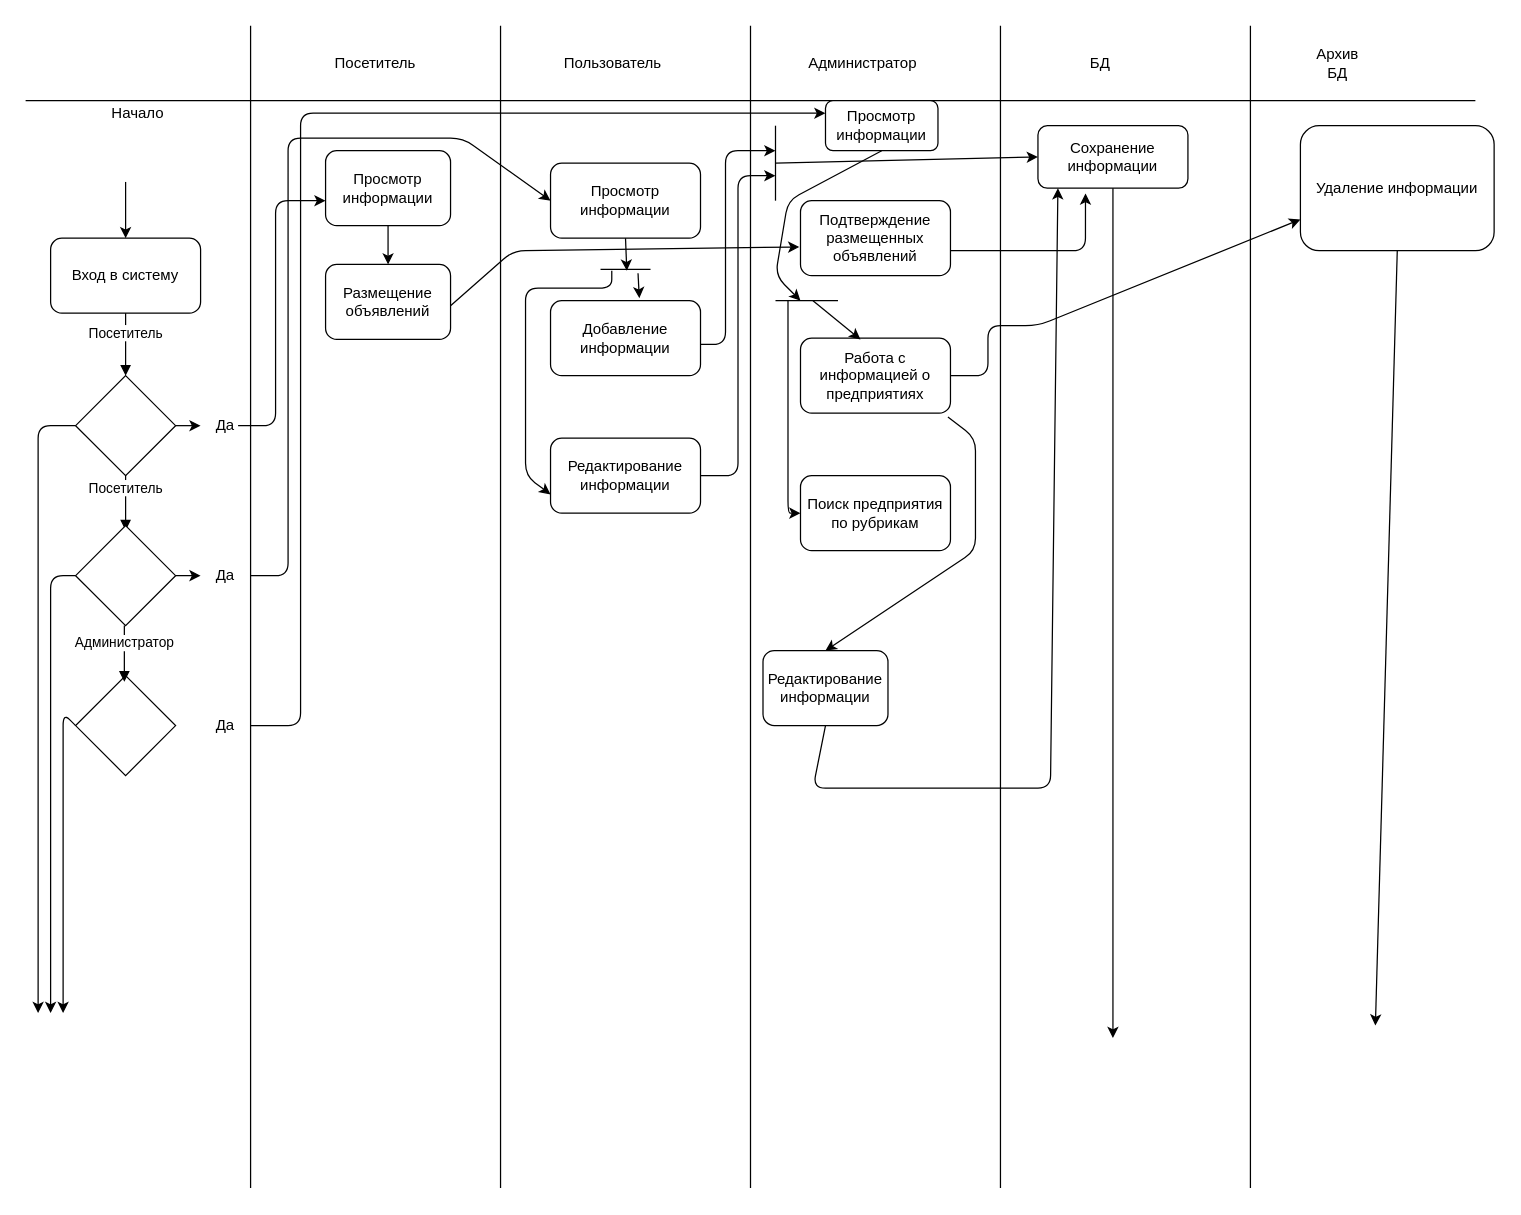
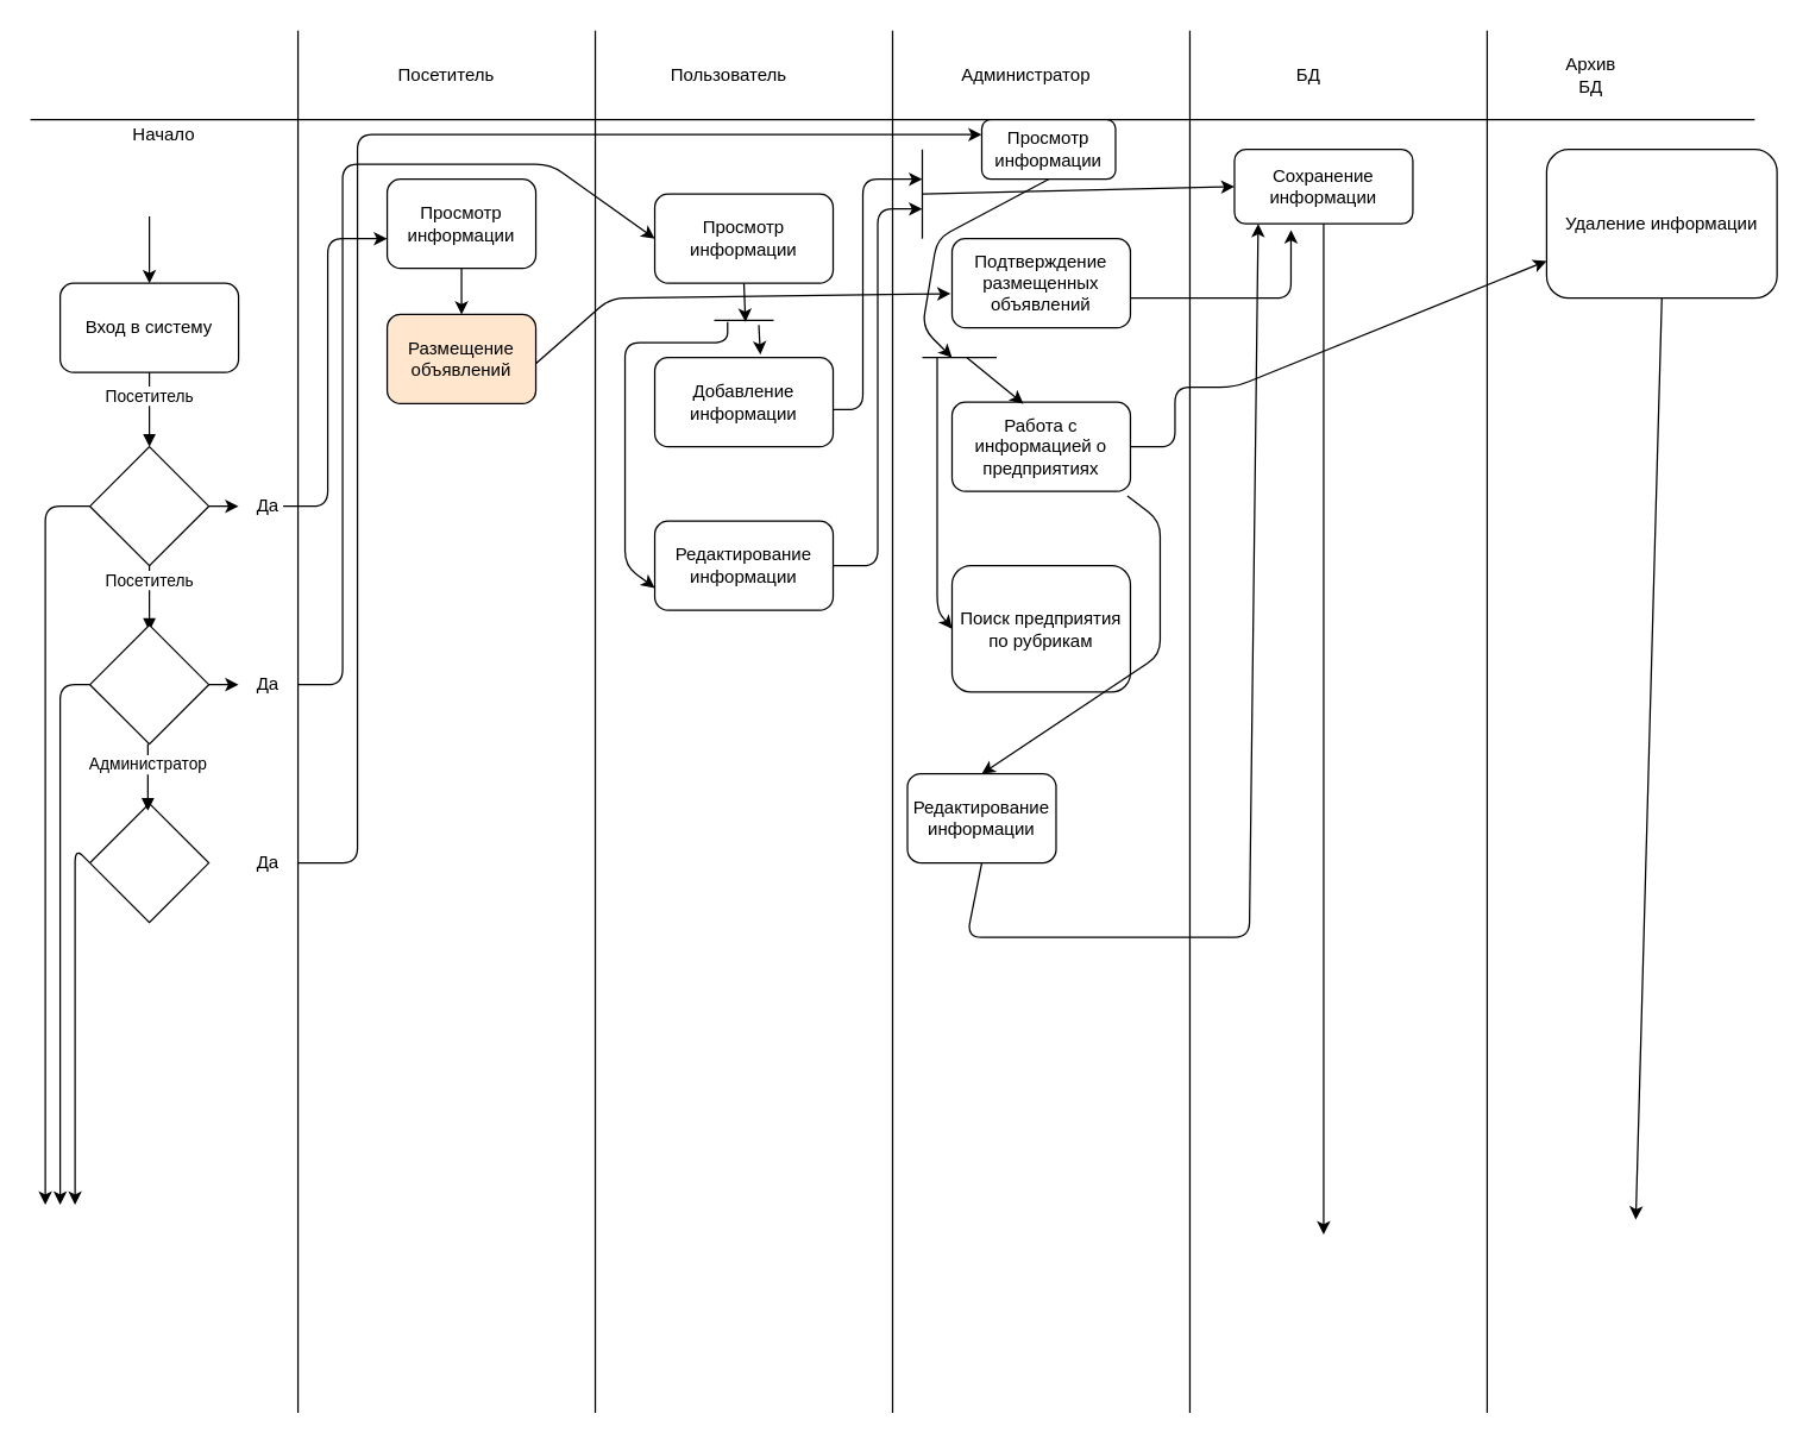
- <mxCell id="23" value="Размещение объявлений" style="rounded=1;whiteSpace=wrap;html=1;" vertex="1" parent="1"><mxGeometry x="260" y="211" width="100" height="60" as="geometry" /></mxCell>
+ <mxCell id="23" value="Размещение объявлений" style="rounded=1;whiteSpace=wrap;html=1;fillColor=#ffe6cc;" vertex="1" parent="1"><mxGeometry x="260" y="211" width="100" height="60" as="geometry" /></mxCell>
- <mxCell id="41" value="Поиск предприятия по рубрикам" style="rounded=1;whiteSpace=wrap;html=1;" vertex="1" parent="1"><mxGeometry x="640" y="380" width="120" height="60" as="geometry" /></mxCell>
+ <mxCell id="41" value="Поиск предприятия по рубрикам" style="rounded=1;whiteSpace=wrap;html=1;" vertex="1" parent="1"><mxGeometry x="640" y="380" width="120" height="85" as="geometry" /></mxCell>
